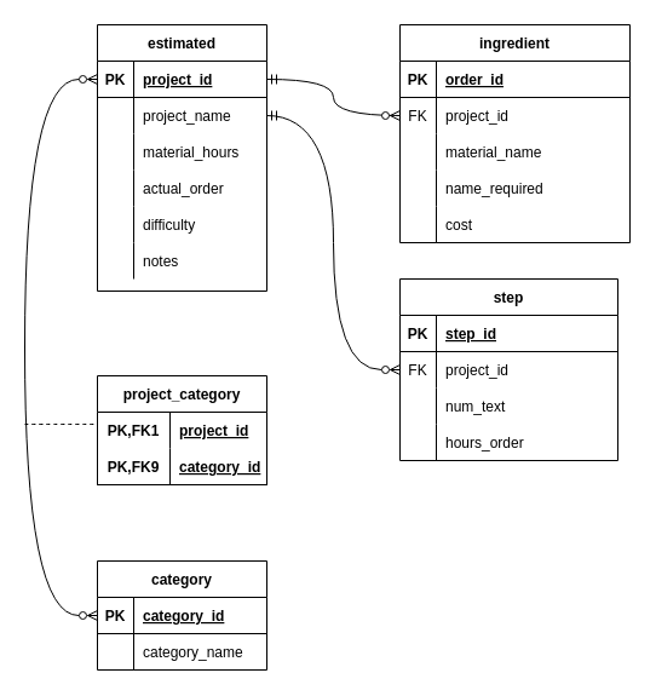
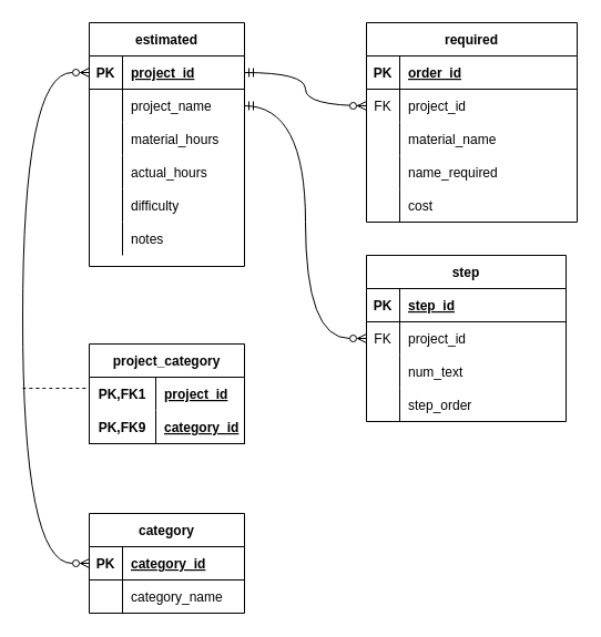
- <mxCell id="21" value="ingredient" style="shape=table;startSize=30;container=1;collapsible=1;childLayout=tableLayout;fixedRows=1;rowLines=0;fontStyle=1;align=center;resizeLast=1;" parent="1" vertex="1"><mxGeometry x="330" y="20" width="190" height="180" as="geometry" /></mxCell>
+ <mxCell id="21" value="required" style="shape=table;startSize=30;container=1;collapsible=1;childLayout=tableLayout;fixedRows=1;rowLines=0;fontStyle=1;align=center;resizeLast=1;" parent="1" vertex="1"><mxGeometry x="330" y="20" width="190" height="180" as="geometry" /></mxCell>
- <mxCell id="14" value="actual_order" style="shape=partialRectangle;connectable=0;fillColor=none;top=0;left=0;bottom=0;right=0;align=left;spacingLeft=6;overflow=hidden;" parent="12" vertex="1"><mxGeometry x="30" width="110" height="30" as="geometry"><mxRectangle width="110" height="30" as="alternateBounds" /></mxGeometry></mxCell>
+ <mxCell id="14" value="actual_hours" style="shape=partialRectangle;connectable=0;fillColor=none;top=0;left=0;bottom=0;right=0;align=left;spacingLeft=6;overflow=hidden;" parent="12" vertex="1"><mxGeometry x="30" width="110" height="30" as="geometry"><mxRectangle width="110" height="30" as="alternateBounds" /></mxGeometry></mxCell>
- <mxCell id="49" value="hours_order" style="shape=partialRectangle;connectable=0;fillColor=none;top=0;left=0;bottom=0;right=0;align=left;spacingLeft=6;overflow=hidden;" parent="47" vertex="1"><mxGeometry x="30" width="150" height="30" as="geometry"><mxRectangle width="150" height="30" as="alternateBounds" /></mxGeometry></mxCell>
+ <mxCell id="49" value="step_order" style="shape=partialRectangle;connectable=0;fillColor=none;top=0;left=0;bottom=0;right=0;align=left;spacingLeft=6;overflow=hidden;" parent="47" vertex="1"><mxGeometry x="30" width="150" height="30" as="geometry"><mxRectangle width="150" height="30" as="alternateBounds" /></mxGeometry></mxCell>
